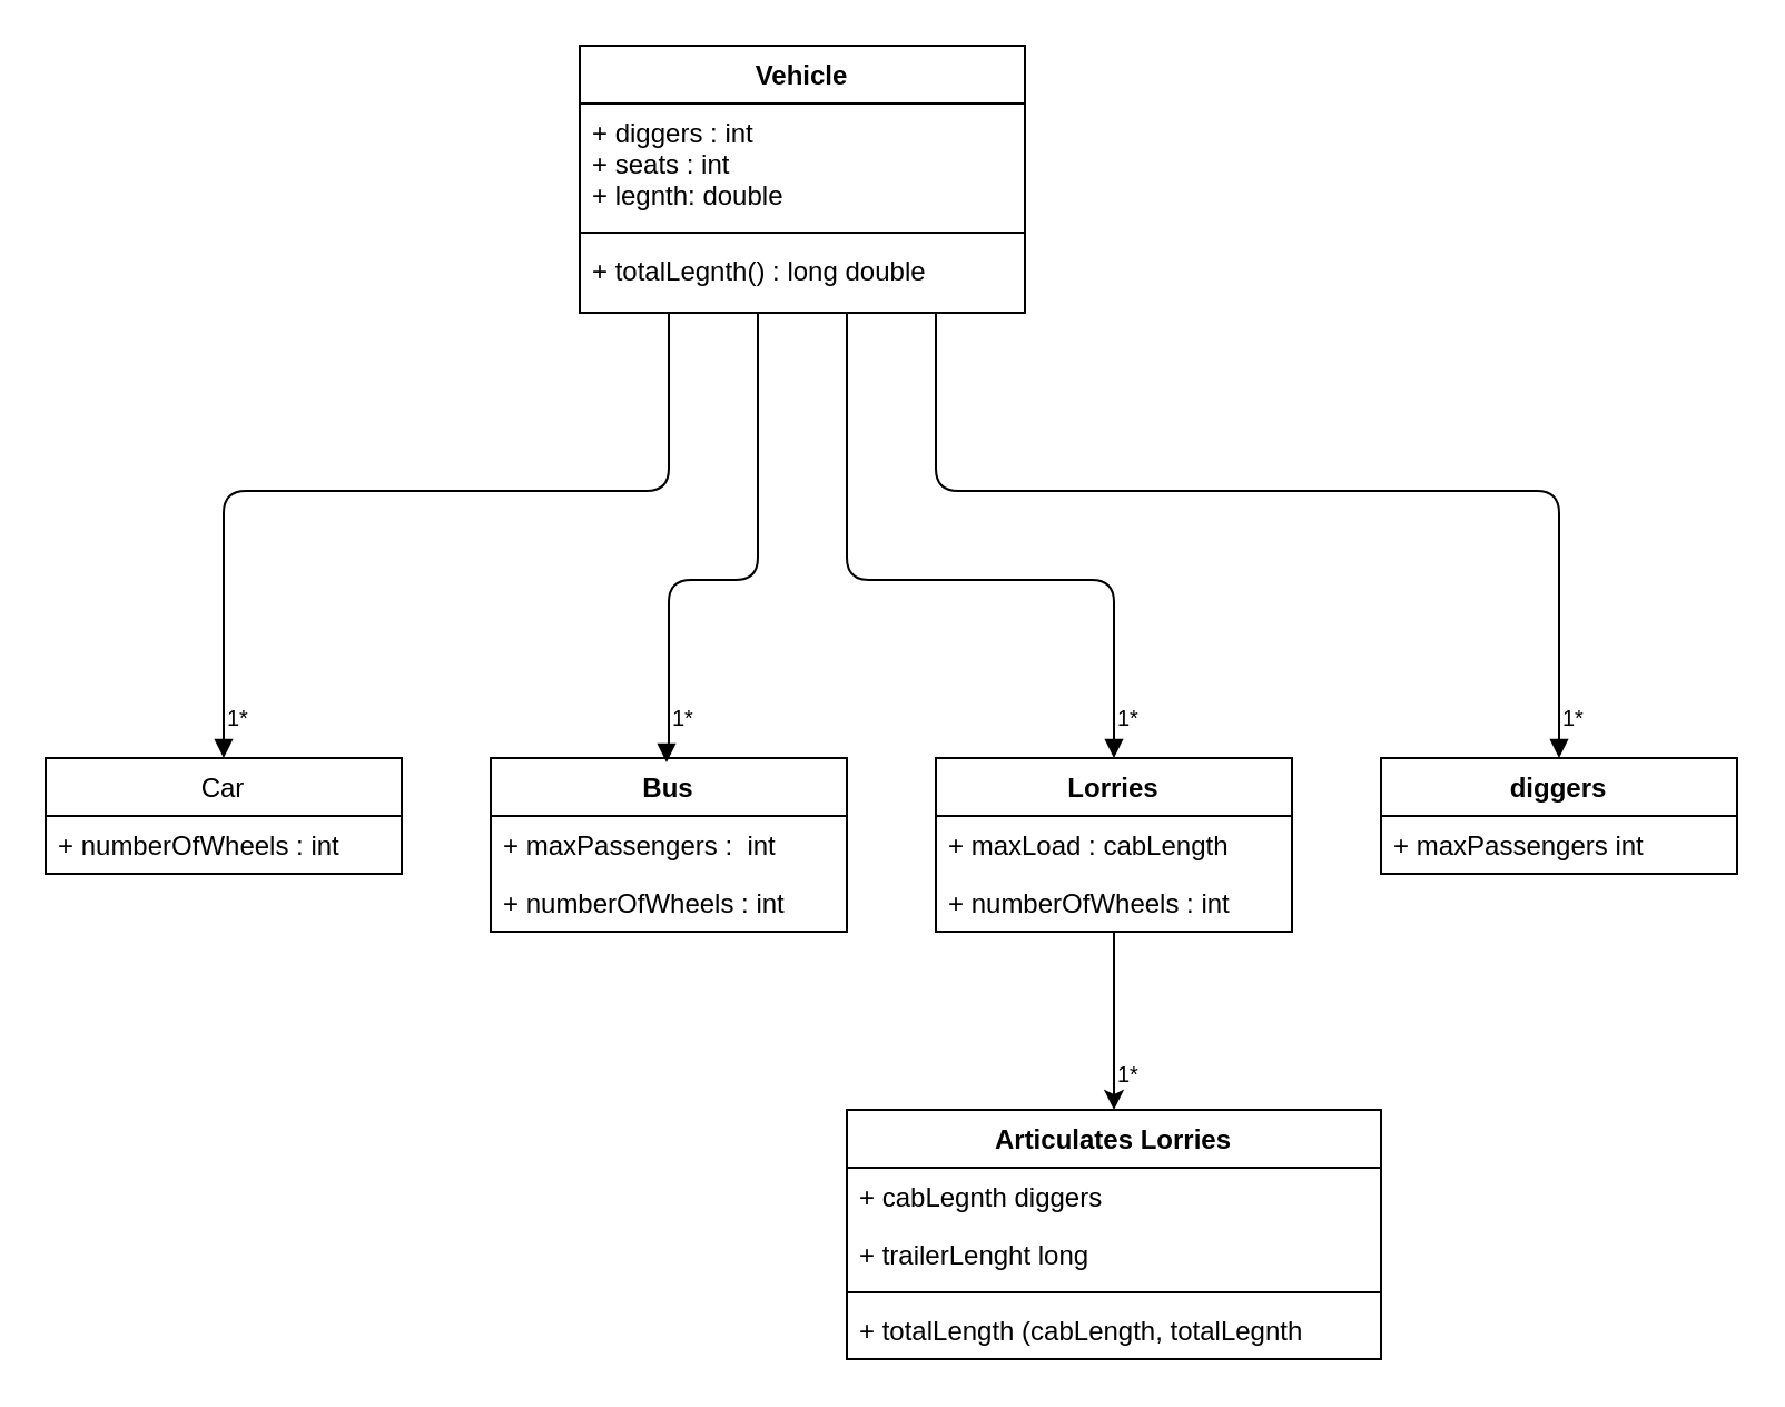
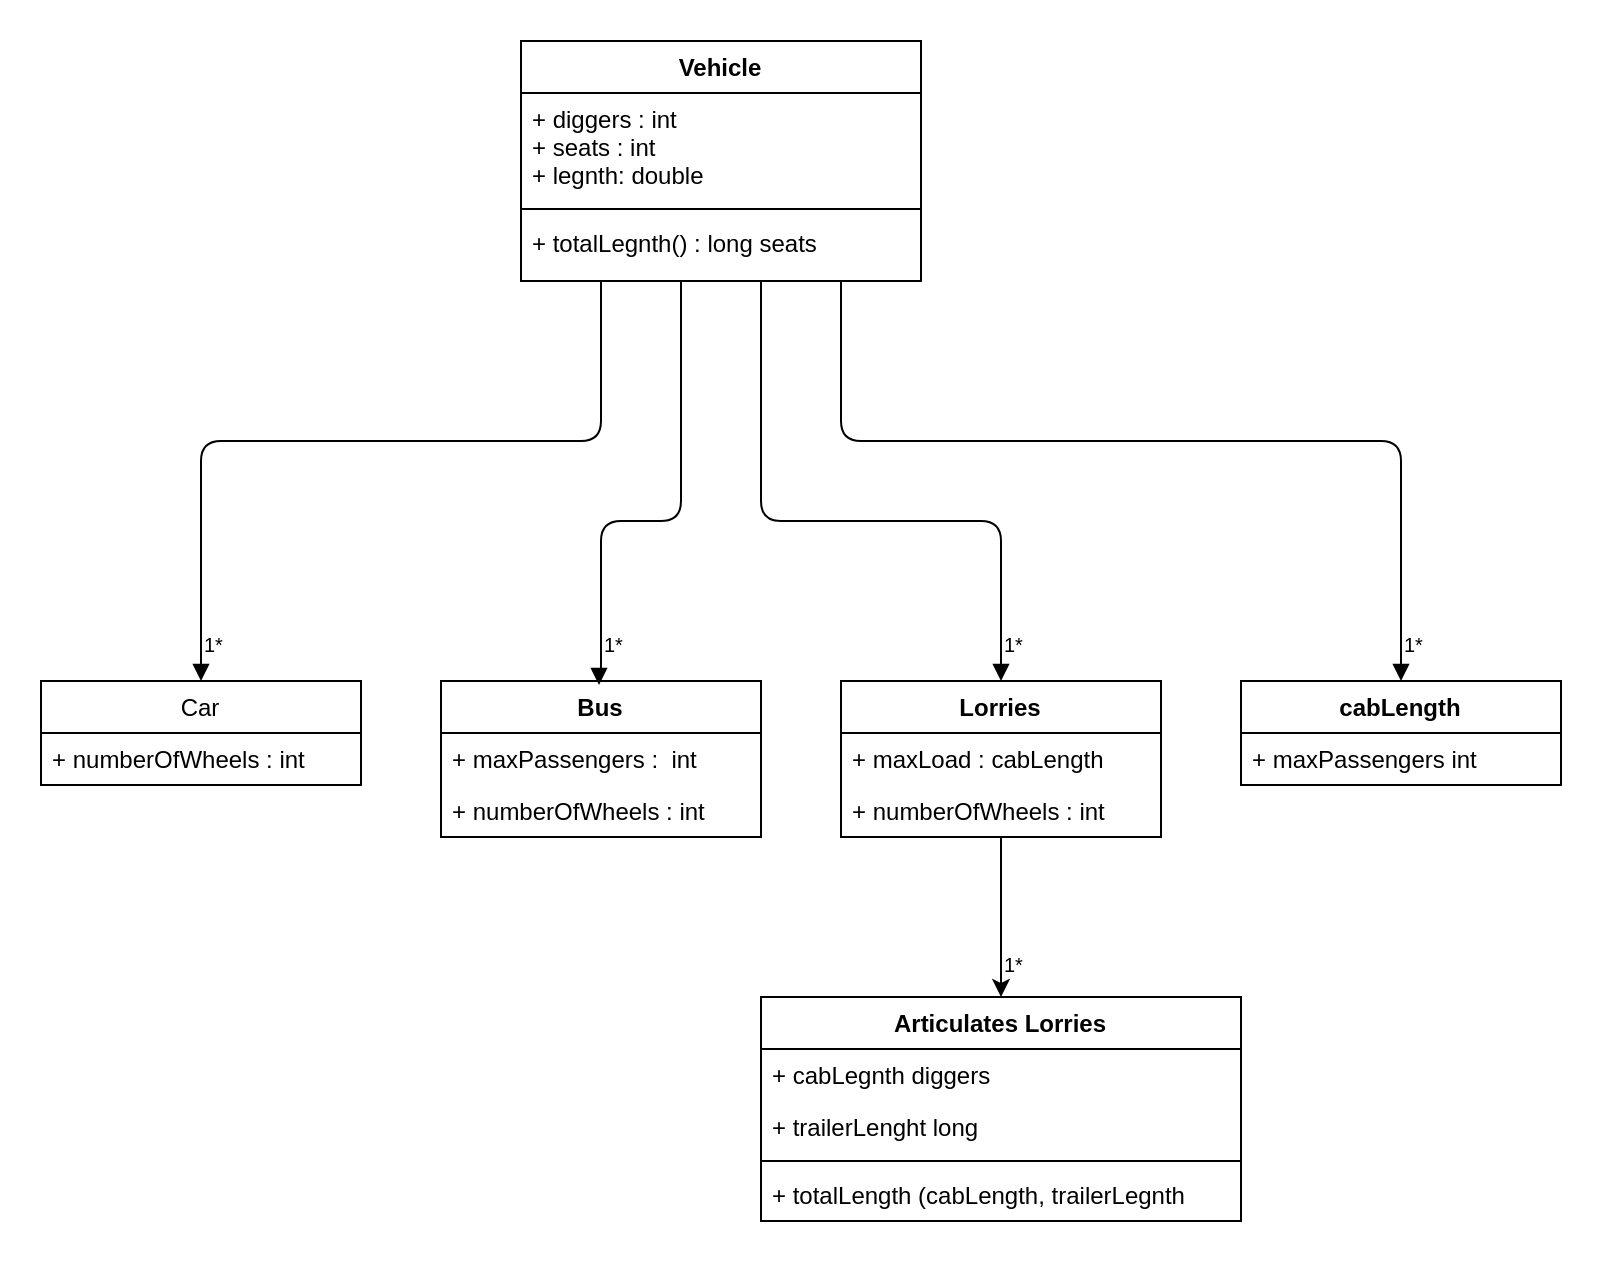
- <mxCell id="5" value="+ totalLegnth() : long double" style="text;strokeColor=none;fillColor=none;align=left;verticalAlign=top;spacingLeft=4;spacingRight=4;overflow=hidden;rotatable=0;points=[[0,0.5],[1,0.5]];portConstraint=eastwest;" parent="2" vertex="1"><mxGeometry y="88" width="200" height="32" as="geometry" /></mxCell>
+ <mxCell id="5" value="+ totalLegnth() : long seats" style="text;strokeColor=none;fillColor=none;align=left;verticalAlign=top;spacingLeft=4;spacingRight=4;overflow=hidden;rotatable=0;points=[[0,0.5],[1,0.5]];portConstraint=eastwest;" parent="2" vertex="1"><mxGeometry y="88" width="200" height="32" as="geometry" /></mxCell>
- <mxCell id="23" value="diggers" style="swimlane;fontStyle=1;childLayout=stackLayout;horizontal=1;startSize=26;fillColor=none;horizontalStack=0;resizeParent=1;resizeParentMax=0;resizeLast=0;collapsible=1;marginBottom=0;" parent="1" vertex="1"><mxGeometry x="620" y="340" width="160" height="52" as="geometry" /></mxCell>
+ <mxCell id="23" value="cabLength" style="swimlane;fontStyle=1;childLayout=stackLayout;horizontal=1;startSize=26;fillColor=none;horizontalStack=0;resizeParent=1;resizeParentMax=0;resizeLast=0;collapsible=1;marginBottom=0;" parent="1" vertex="1"><mxGeometry x="620" y="340" width="160" height="52" as="geometry" /></mxCell>
- <mxCell id="29" value="+ totalLength (cabLength, totalLegnth&#10;" style="text;strokeColor=none;fillColor=none;align=left;verticalAlign=top;spacingLeft=4;spacingRight=4;overflow=hidden;rotatable=0;points=[[0,0.5],[1,0.5]];portConstraint=eastwest;" parent="25" vertex="1"><mxGeometry y="86" width="240" height="26" as="geometry" /></mxCell>
+ <mxCell id="29" value="+ totalLength (cabLength, trailerLegnth&#10;" style="text;strokeColor=none;fillColor=none;align=left;verticalAlign=top;spacingLeft=4;spacingRight=4;overflow=hidden;rotatable=0;points=[[0,0.5],[1,0.5]];portConstraint=eastwest;" parent="25" vertex="1"><mxGeometry y="86" width="240" height="26" as="geometry" /></mxCell>
